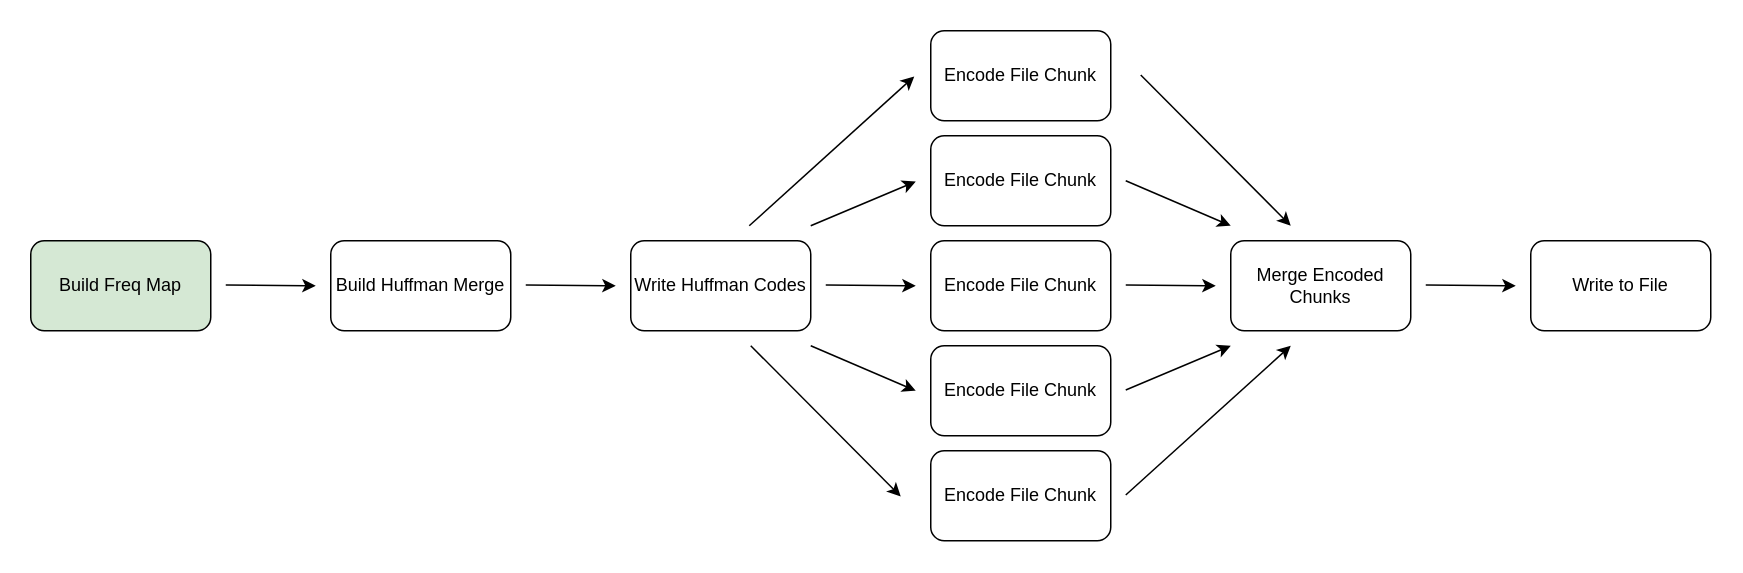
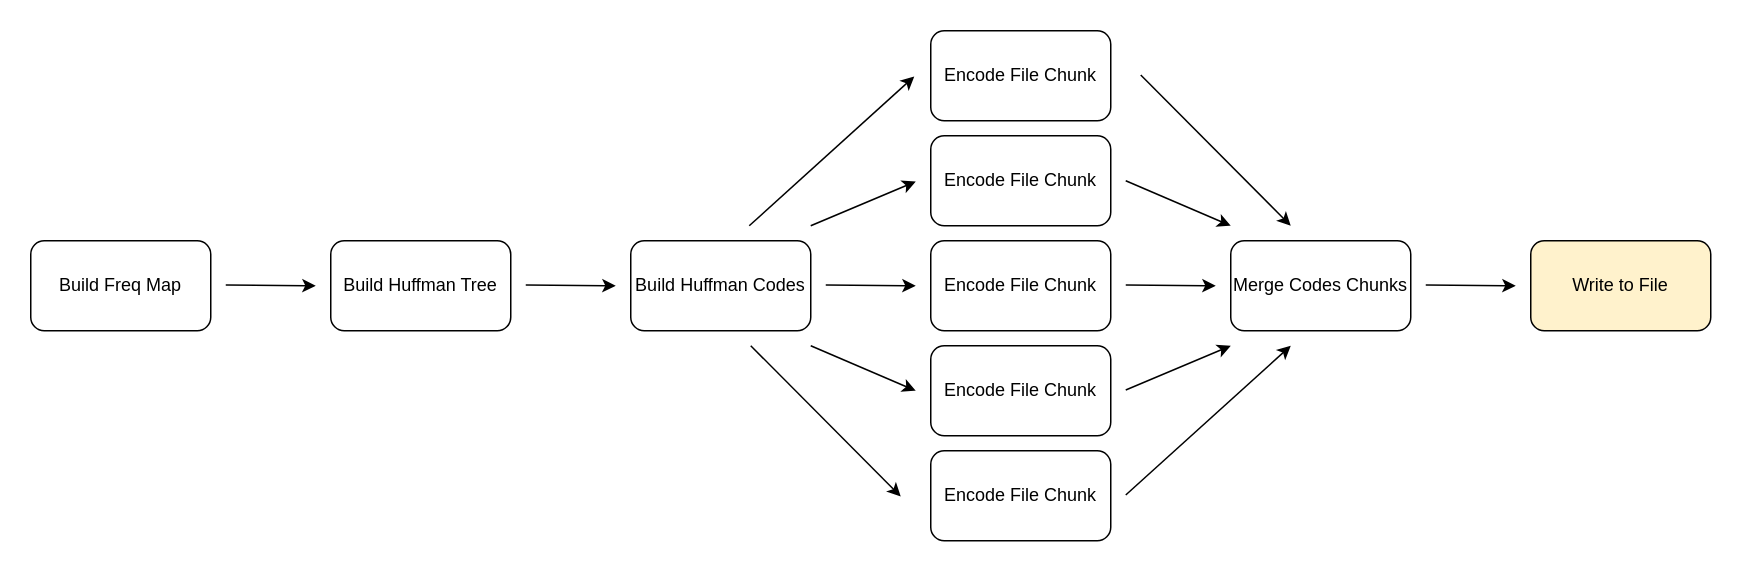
- <mxCell id="2" value="Build Freq Map" style="rounded=1;whiteSpace=wrap;html=1;fillColor=#d5e8d4;" vertex="1" parent="1"><mxGeometry x="20" y="160" width="120" height="60" as="geometry" /></mxCell>
+ <mxCell id="2" value="Build Freq Map" style="rounded=1;whiteSpace=wrap;html=1;" vertex="1" parent="1"><mxGeometry x="20" y="160" width="120" height="60" as="geometry" /></mxCell>
- <mxCell id="9" value="Build Huffman Merge" style="rounded=1;whiteSpace=wrap;html=1;" vertex="1" parent="1"><mxGeometry x="220" y="160" width="120" height="60" as="geometry" /></mxCell>
+ <mxCell id="9" value="Build Huffman Tree" style="rounded=1;whiteSpace=wrap;html=1;" vertex="1" parent="1"><mxGeometry x="220" y="160" width="120" height="60" as="geometry" /></mxCell>
- <mxCell id="3" value="Write Huffman Codes" style="rounded=1;whiteSpace=wrap;html=1;" vertex="1" parent="1"><mxGeometry x="420" y="160" width="120" height="60" as="geometry" /></mxCell>
+ <mxCell id="3" value="Build Huffman Codes" style="rounded=1;whiteSpace=wrap;html=1;" vertex="1" parent="1"><mxGeometry x="420" y="160" width="120" height="60" as="geometry" /></mxCell>
- <mxCell id="5" value="Merge Encoded Chunks" style="rounded=1;whiteSpace=wrap;html=1;" vertex="1" parent="1"><mxGeometry x="820" y="160" width="120" height="60" as="geometry" /></mxCell>
+ <mxCell id="5" value="Merge Codes Chunks" style="rounded=1;whiteSpace=wrap;html=1;" vertex="1" parent="1"><mxGeometry x="820" y="160" width="120" height="60" as="geometry" /></mxCell>
- <mxCell id="15" value="Write to File" style="rounded=1;whiteSpace=wrap;html=1;" vertex="1" parent="1"><mxGeometry x="1020" y="160" width="120" height="60" as="geometry" /></mxCell>
+ <mxCell id="15" value="Write to File" style="rounded=1;whiteSpace=wrap;html=1;fillColor=#fff2cc;" vertex="1" parent="1"><mxGeometry x="1020" y="160" width="120" height="60" as="geometry" /></mxCell>
